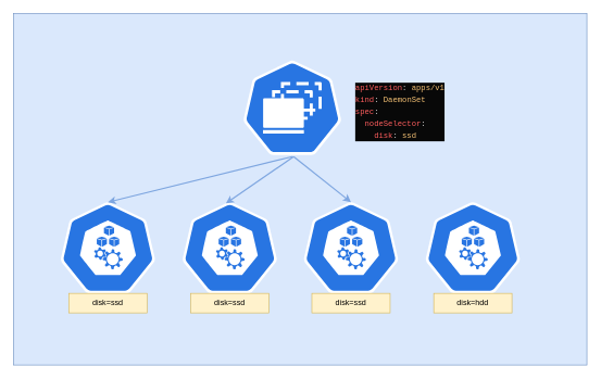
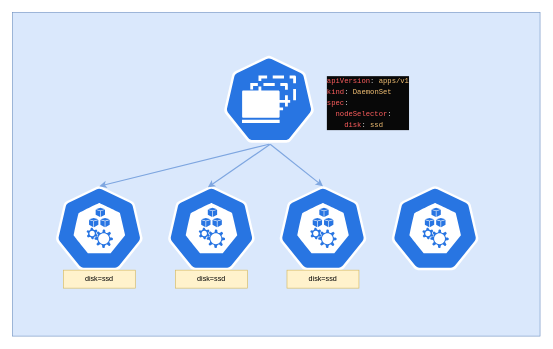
- <mxCell id="12" value="disk=hdd" style="rounded=0;whiteSpace=wrap;html=1;fillColor=#fff2cc;strokeColor=#d6b656;" vertex="1" parent="1"><mxGeometry x="665" y="450" width="120" height="30" as="geometry" /></mxCell>
